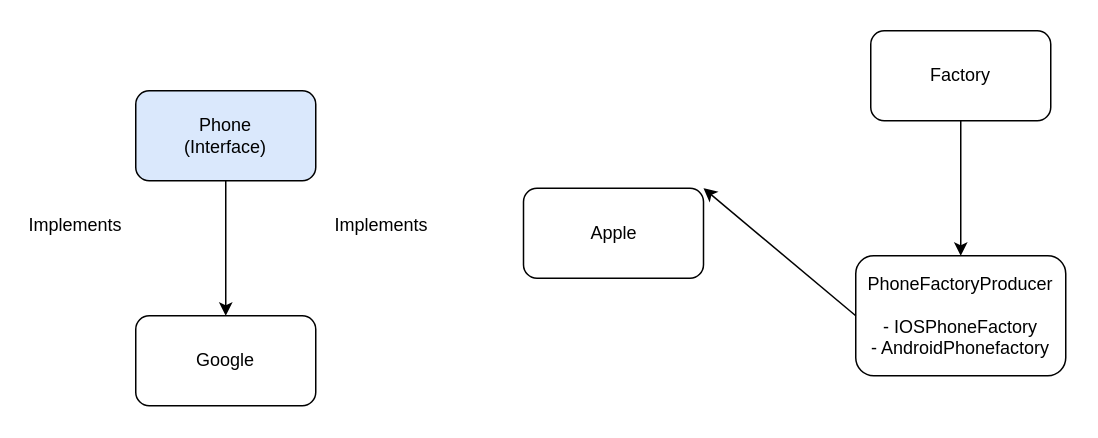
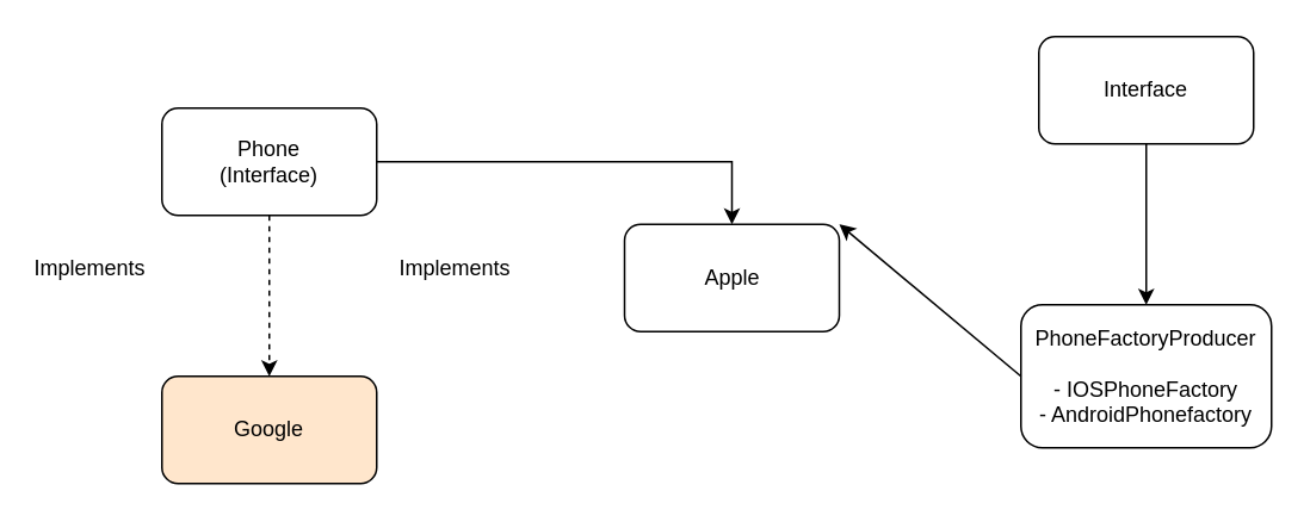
- <mxCell id="8" value="Factory" style="rounded=1;whiteSpace=wrap;html=1;" vertex="1" parent="1"><mxGeometry x="580" y="20" width="120" height="60" as="geometry" /></mxCell>
+ <mxCell id="8" value="Interface" style="rounded=1;whiteSpace=wrap;html=1;" vertex="1" parent="1"><mxGeometry x="580" y="20" width="120" height="60" as="geometry" /></mxCell>
- <mxCell id="4" value="Phone&lt;br&gt;(Interface)" style="rounded=1;whiteSpace=wrap;html=1;fillColor=#dae8fc;" vertex="1" parent="1"><mxGeometry x="90" y="60" width="120" height="60" as="geometry" /></mxCell>
+ <mxCell id="4" value="Phone&lt;br&gt;(Interface)" style="rounded=1;whiteSpace=wrap;html=1;" vertex="1" parent="1"><mxGeometry x="90" y="60" width="120" height="60" as="geometry" /></mxCell>
+ <mxCell id="3" value="" style="edgeStyle=orthogonalEdgeStyle;rounded=0;orthogonalLoop=1;jettySize=auto;html=1;" edge="1" parent="1" source="4" target="6"><mxGeometry relative="1" as="geometry" /></mxCell>
- <mxCell id="2" value="" style="edgeStyle=orthogonalEdgeStyle;rounded=0;orthogonalLoop=1;jettySize=auto;html=1;" edge="1" parent="1" source="4" target="5"><mxGeometry relative="1" as="geometry" /></mxCell>
+ <mxCell id="2" value="" style="edgeStyle=orthogonalEdgeStyle;rounded=0;orthogonalLoop=1;jettySize=auto;html=1;dashed=1;" edge="1" parent="1" source="4" target="5"><mxGeometry relative="1" as="geometry" /></mxCell>
- <mxCell id="5" value="Google" style="whiteSpace=wrap;html=1;rounded=1;" vertex="1" parent="1"><mxGeometry x="90" y="210" width="120" height="60" as="geometry" /></mxCell>
+ <mxCell id="5" value="Google" style="whiteSpace=wrap;html=1;rounded=1;fillColor=#ffe6cc;" vertex="1" parent="1"><mxGeometry x="90" y="210" width="120" height="60" as="geometry" /></mxCell>
